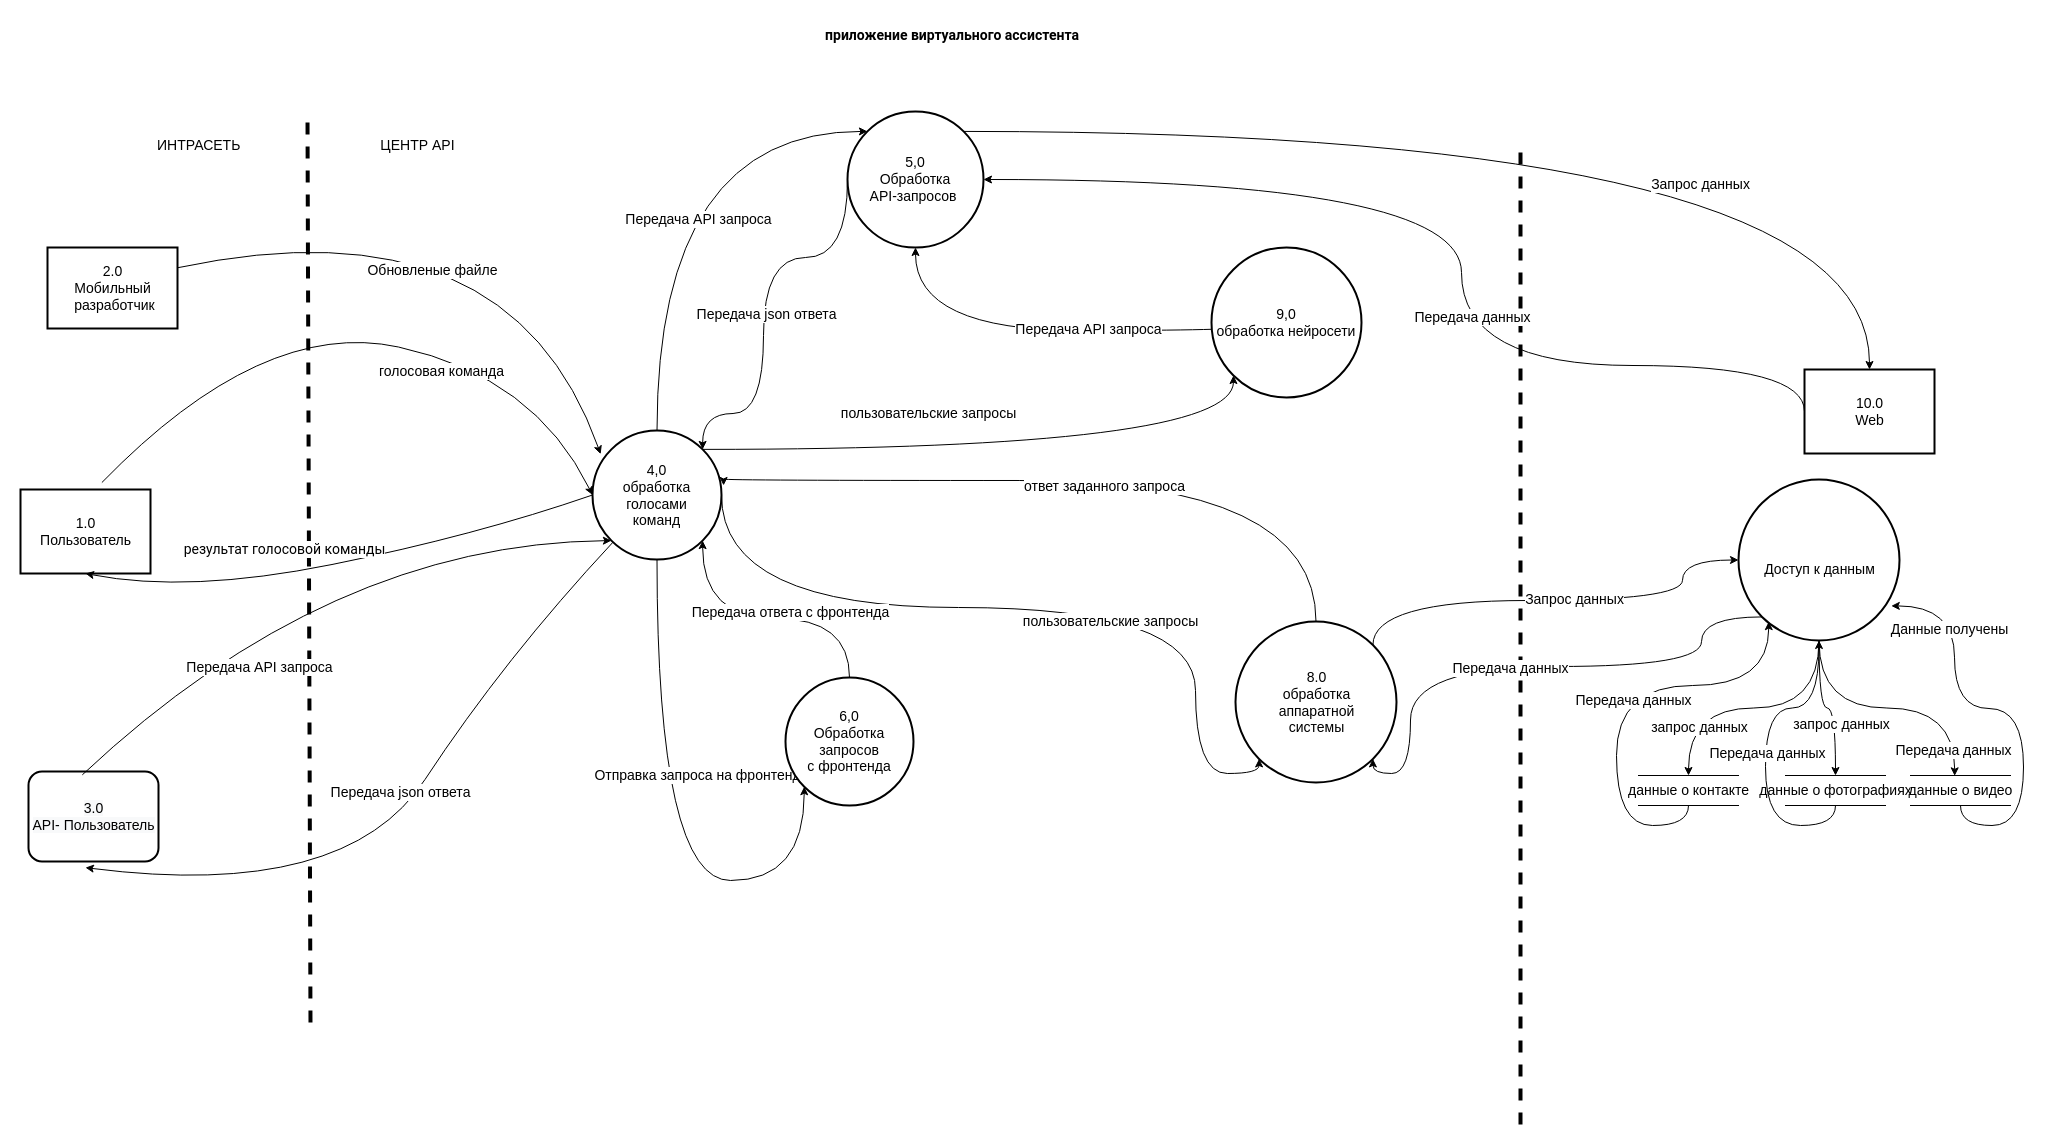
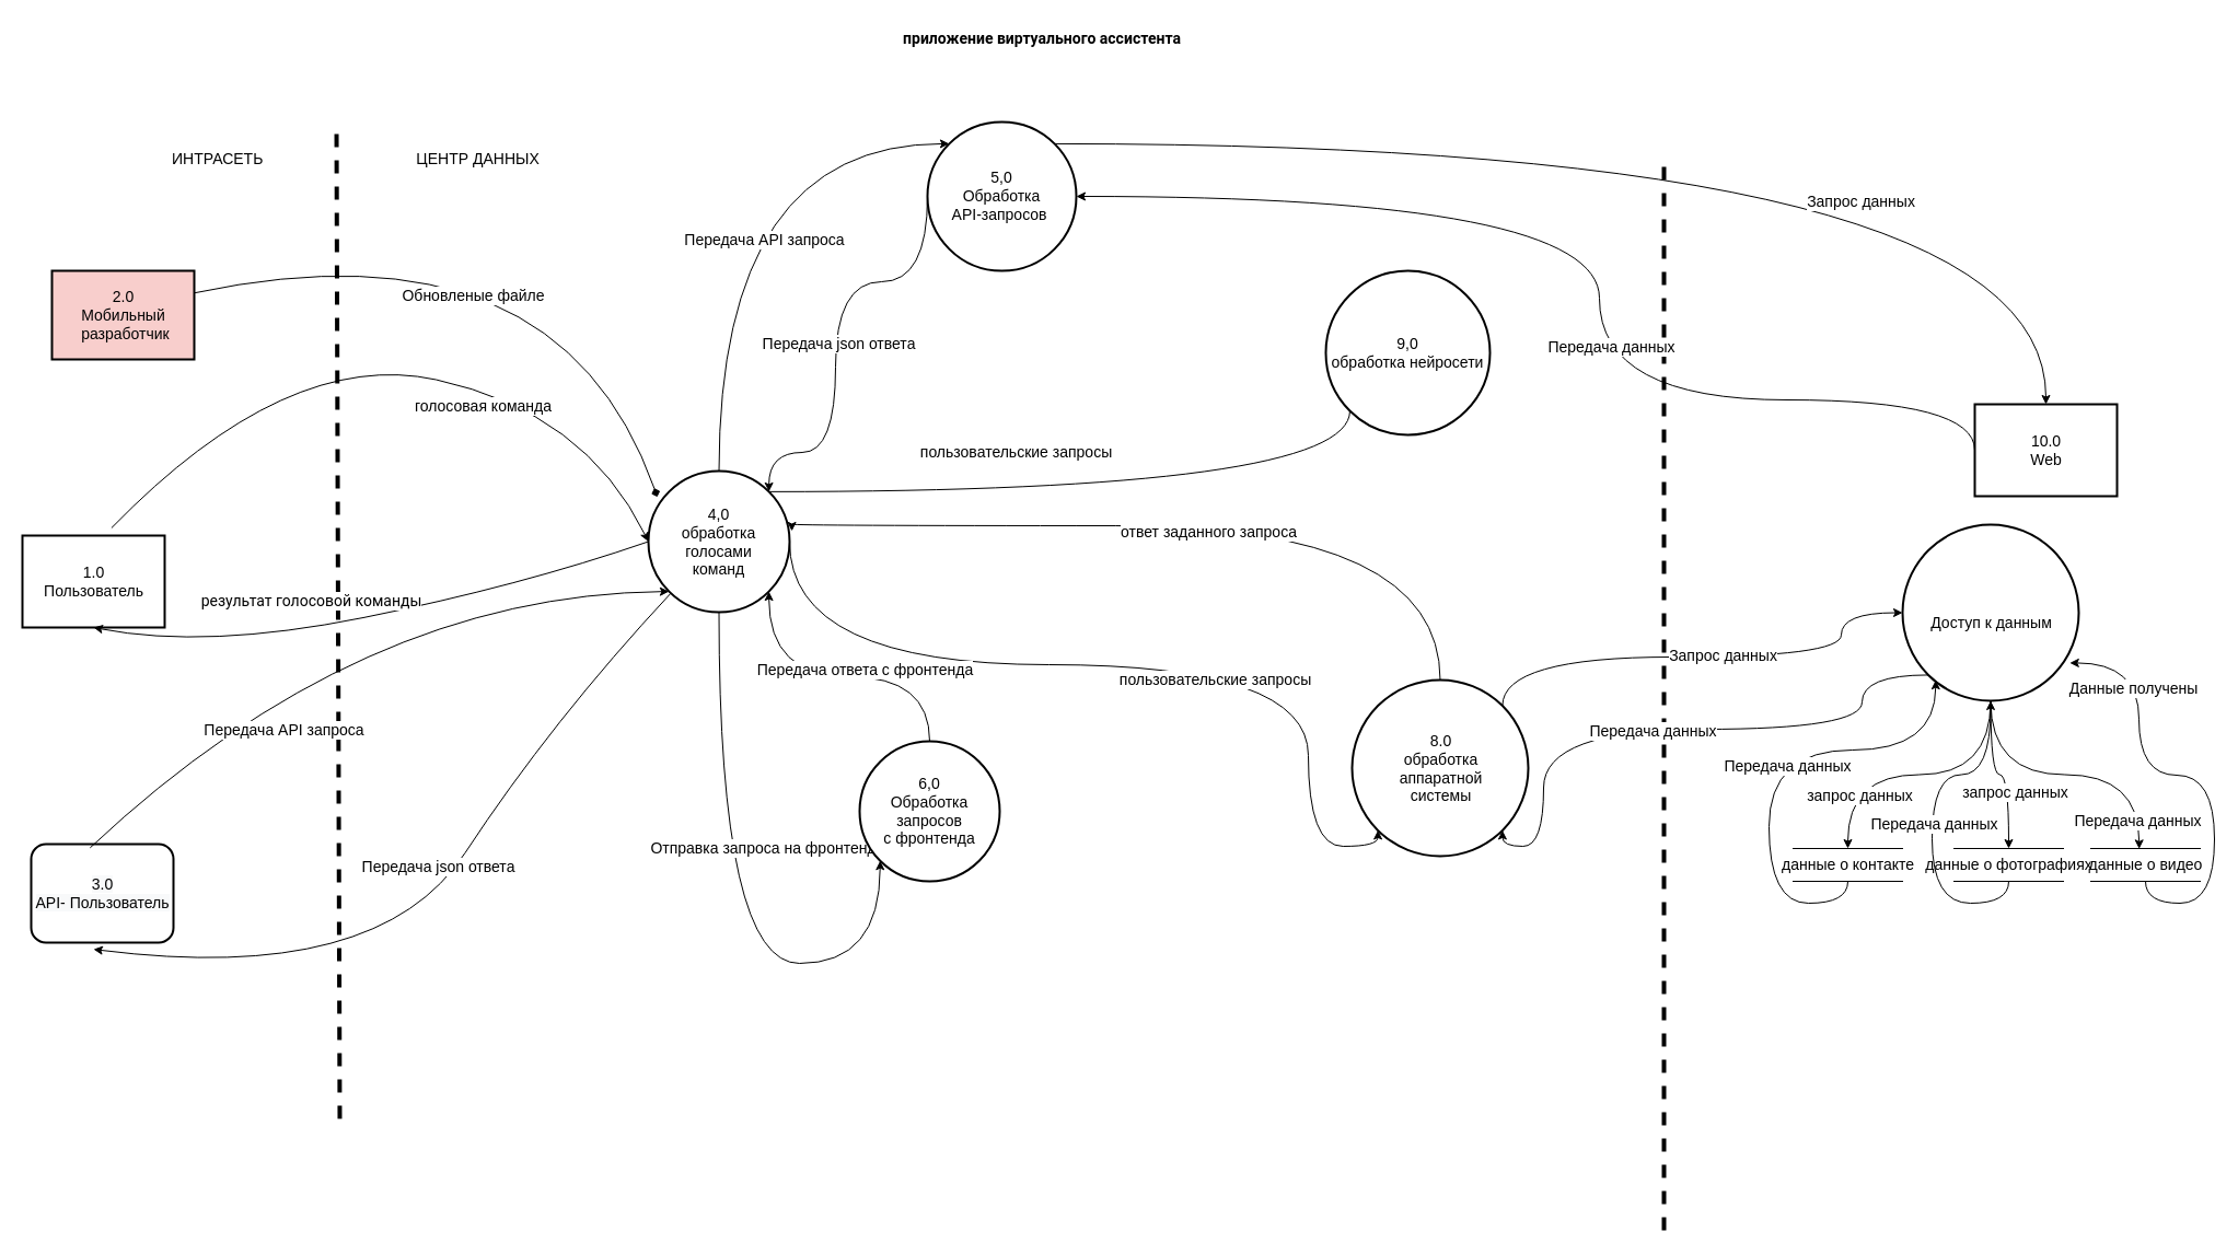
- <mxCell id="5" value="ИНТРАСЕТЬ&amp;nbsp; &amp;nbsp; &amp;nbsp; &amp;nbsp; &amp;nbsp; &amp;nbsp; &amp;nbsp; &amp;nbsp; &amp;nbsp; &amp;nbsp; &amp;nbsp; &amp;nbsp; &amp;nbsp; &amp;nbsp; &amp;nbsp; &amp;nbsp; &amp;nbsp; &amp;nbsp; ЦЕНТР АPI&lt;div style=&quot;display: none; font-size: 14px;&quot; id=&quot;SDCloudData&quot;&gt;&lt;/div&gt;" style="text;whiteSpace=wrap;html=1;strokeWidth=2;fontStyle=0;fontSize=14;" parent="1" vertex="1"><mxGeometry x="155" y="130" width="381" height="30" as="geometry" /></mxCell>
+ <mxCell id="5" value="ИНТРАСЕТЬ&amp;nbsp; &amp;nbsp; &amp;nbsp; &amp;nbsp; &amp;nbsp; &amp;nbsp; &amp;nbsp; &amp;nbsp; &amp;nbsp; &amp;nbsp; &amp;nbsp; &amp;nbsp; &amp;nbsp; &amp;nbsp; &amp;nbsp; &amp;nbsp; &amp;nbsp; &amp;nbsp; ЦЕНТР ДАННЫХ&lt;div style=&quot;display: none; font-size: 14px;&quot; id=&quot;SDCloudData&quot;&gt;&lt;/div&gt;" style="text;whiteSpace=wrap;html=1;strokeWidth=2;fontStyle=0;fontSize=14;" parent="1" vertex="1"><mxGeometry x="155" y="130" width="381" height="30" as="geometry" /></mxCell>
- <mxCell id="7" value="2.0&lt;br style=&quot;font-size: 14px;&quot;&gt;Мобильный&lt;br style=&quot;font-size: 14px;&quot;&gt;&amp;nbsp;разработчик&lt;div style=&quot;display: none; font-size: 14px;&quot; id=&quot;SDCloudData&quot;&gt;&lt;/div&gt;" style="html=1;dashed=0;whitespace=wrap;fontStyle=0;fontSize=14;strokeWidth=2;" parent="1" vertex="1"><mxGeometry x="47" y="247" width="130" height="81" as="geometry" /></mxCell>
+ <mxCell id="7" value="2.0&lt;br style=&quot;font-size: 14px;&quot;&gt;Мобильный&lt;br style=&quot;font-size: 14px;&quot;&gt;&amp;nbsp;разработчик&lt;div style=&quot;display: none; font-size: 14px;&quot; id=&quot;SDCloudData&quot;&gt;&lt;/div&gt;" style="html=1;dashed=0;whitespace=wrap;fontStyle=0;fontSize=14;strokeWidth=2;fillColor=#f8cecc;" parent="1" vertex="1"><mxGeometry x="47" y="247" width="130" height="81" as="geometry" /></mxCell>
- <mxCell id="36" style="edgeStyle=orthogonalEdgeStyle;curved=1;rounded=0;orthogonalLoop=1;jettySize=auto;html=1;exitX=0;exitY=0.5;exitDx=0;exitDy=0;fontSize=14;fontStyle=0" parent="1" source="38" target="32" edge="1"><mxGeometry relative="1" as="geometry"><Array as="points"><mxPoint x="1244" y="330" /><mxPoint x="915" y="330" /></Array></mxGeometry></mxCell>
- <mxCell id="37" value="Передача АPI запроса" style="edgeLabel;html=1;align=center;verticalAlign=middle;resizable=0;points=[];fontSize=14;fontStyle=0" parent="36" vertex="1" connectable="0"><mxGeometry x="-0.126" y="-2" relative="1" as="geometry"><mxPoint as="offset" /></mxGeometry></mxCell>
- <mxCell id="19" style="edgeStyle=orthogonalEdgeStyle;curved=1;rounded=0;orthogonalLoop=1;jettySize=auto;html=1;exitX=1;exitY=0;exitDx=0;exitDy=0;entryX=0;entryY=1;entryDx=0;entryDy=0;fontSize=14;fontStyle=0" parent="1" source="27" target="38" edge="1"><mxGeometry relative="1" as="geometry" /></mxCell>
+ <mxCell id="19" style="edgeStyle=orthogonalEdgeStyle;curved=1;rounded=0;orthogonalLoop=1;jettySize=auto;html=1;exitX=1;exitY=0;exitDx=0;exitDy=0;entryX=0;entryY=1;entryDx=0;entryDy=0;fontSize=14;fontStyle=0;endArrow=none;" parent="1" source="27" target="38" edge="1"><mxGeometry relative="1" as="geometry" /></mxCell>
- <mxCell id="13" value="" style="curved=1;endArrow=classic;html=1;rounded=0;fontSize=14;exitX=1;exitY=0.25;exitDx=0;exitDy=0;entryX=0.063;entryY=0.183;entryDx=0;entryDy=0;fontStyle=0;entryPerimeter=0;" parent="1" source="7" target="27" edge="1"><mxGeometry width="50" height="50" relative="1" as="geometry"><mxPoint x="305" y="270" as="sourcePoint" /><mxPoint x="636" y="380" as="targetPoint" /><Array as="points"><mxPoint x="509" y="197" /></Array></mxGeometry></mxCell>
+ <mxCell id="13" value="" style="curved=1;endArrow=diamond;html=1;rounded=0;fontSize=14;exitX=1;exitY=0.25;exitDx=0;exitDy=0;entryX=0.063;entryY=0.183;entryDx=0;entryDy=0;fontStyle=0;entryPerimeter=0;" parent="1" source="7" target="27" edge="1"><mxGeometry width="50" height="50" relative="1" as="geometry"><mxPoint x="305" y="270" as="sourcePoint" /><mxPoint x="636" y="380" as="targetPoint" /><Array as="points"><mxPoint x="509" y="197" /></Array></mxGeometry></mxCell>
